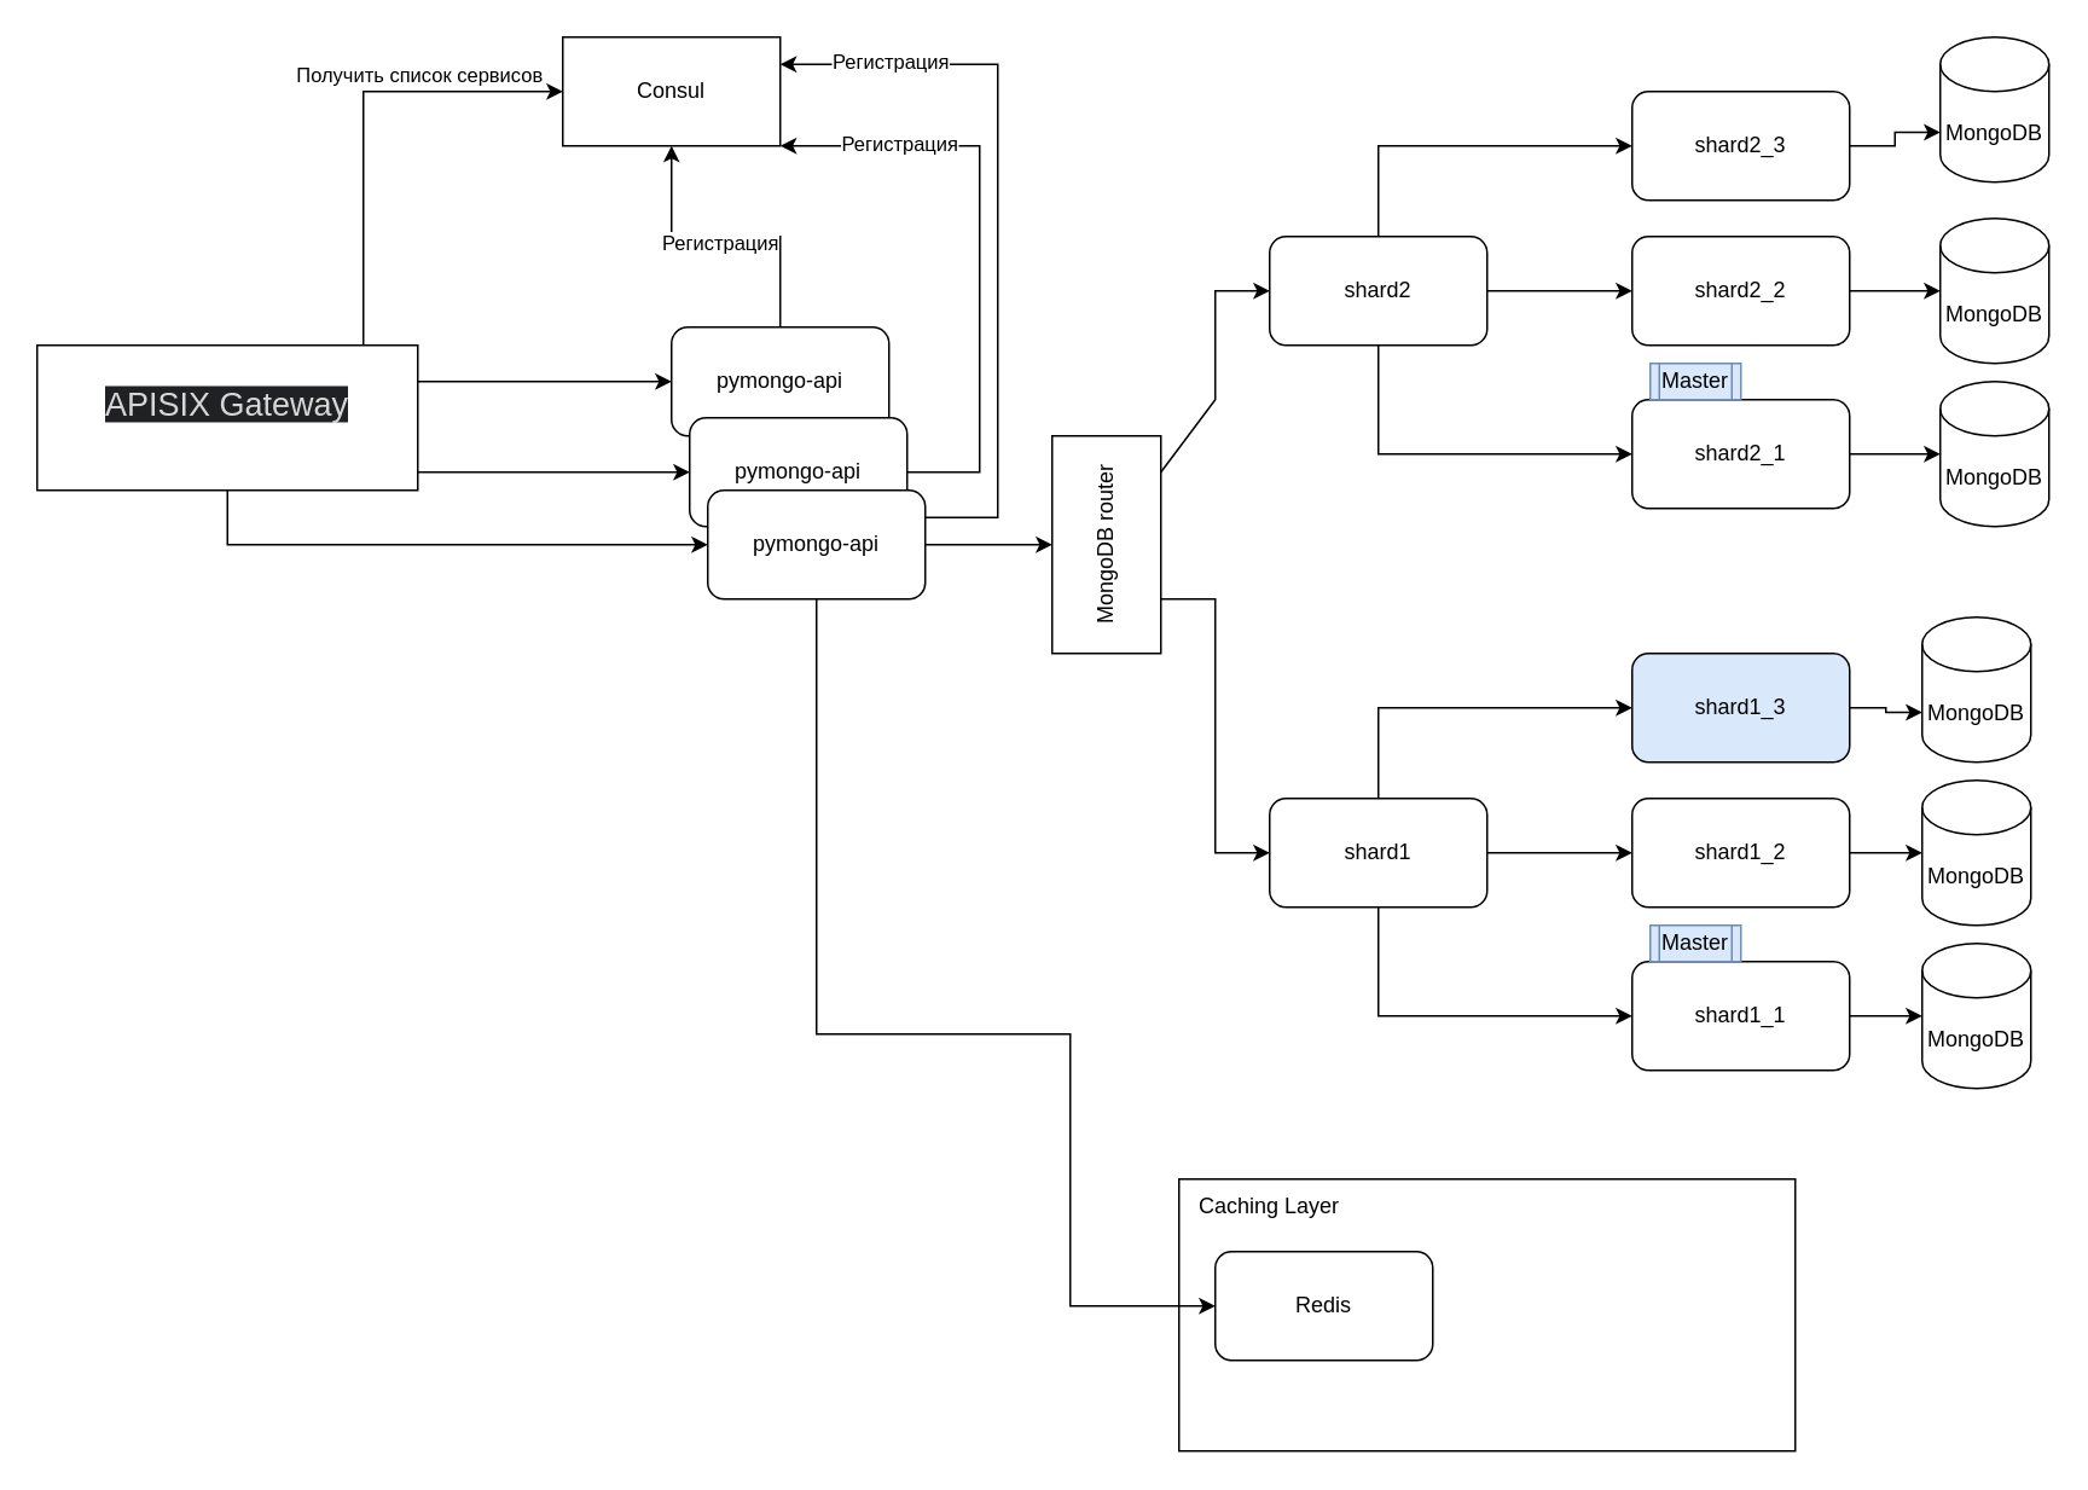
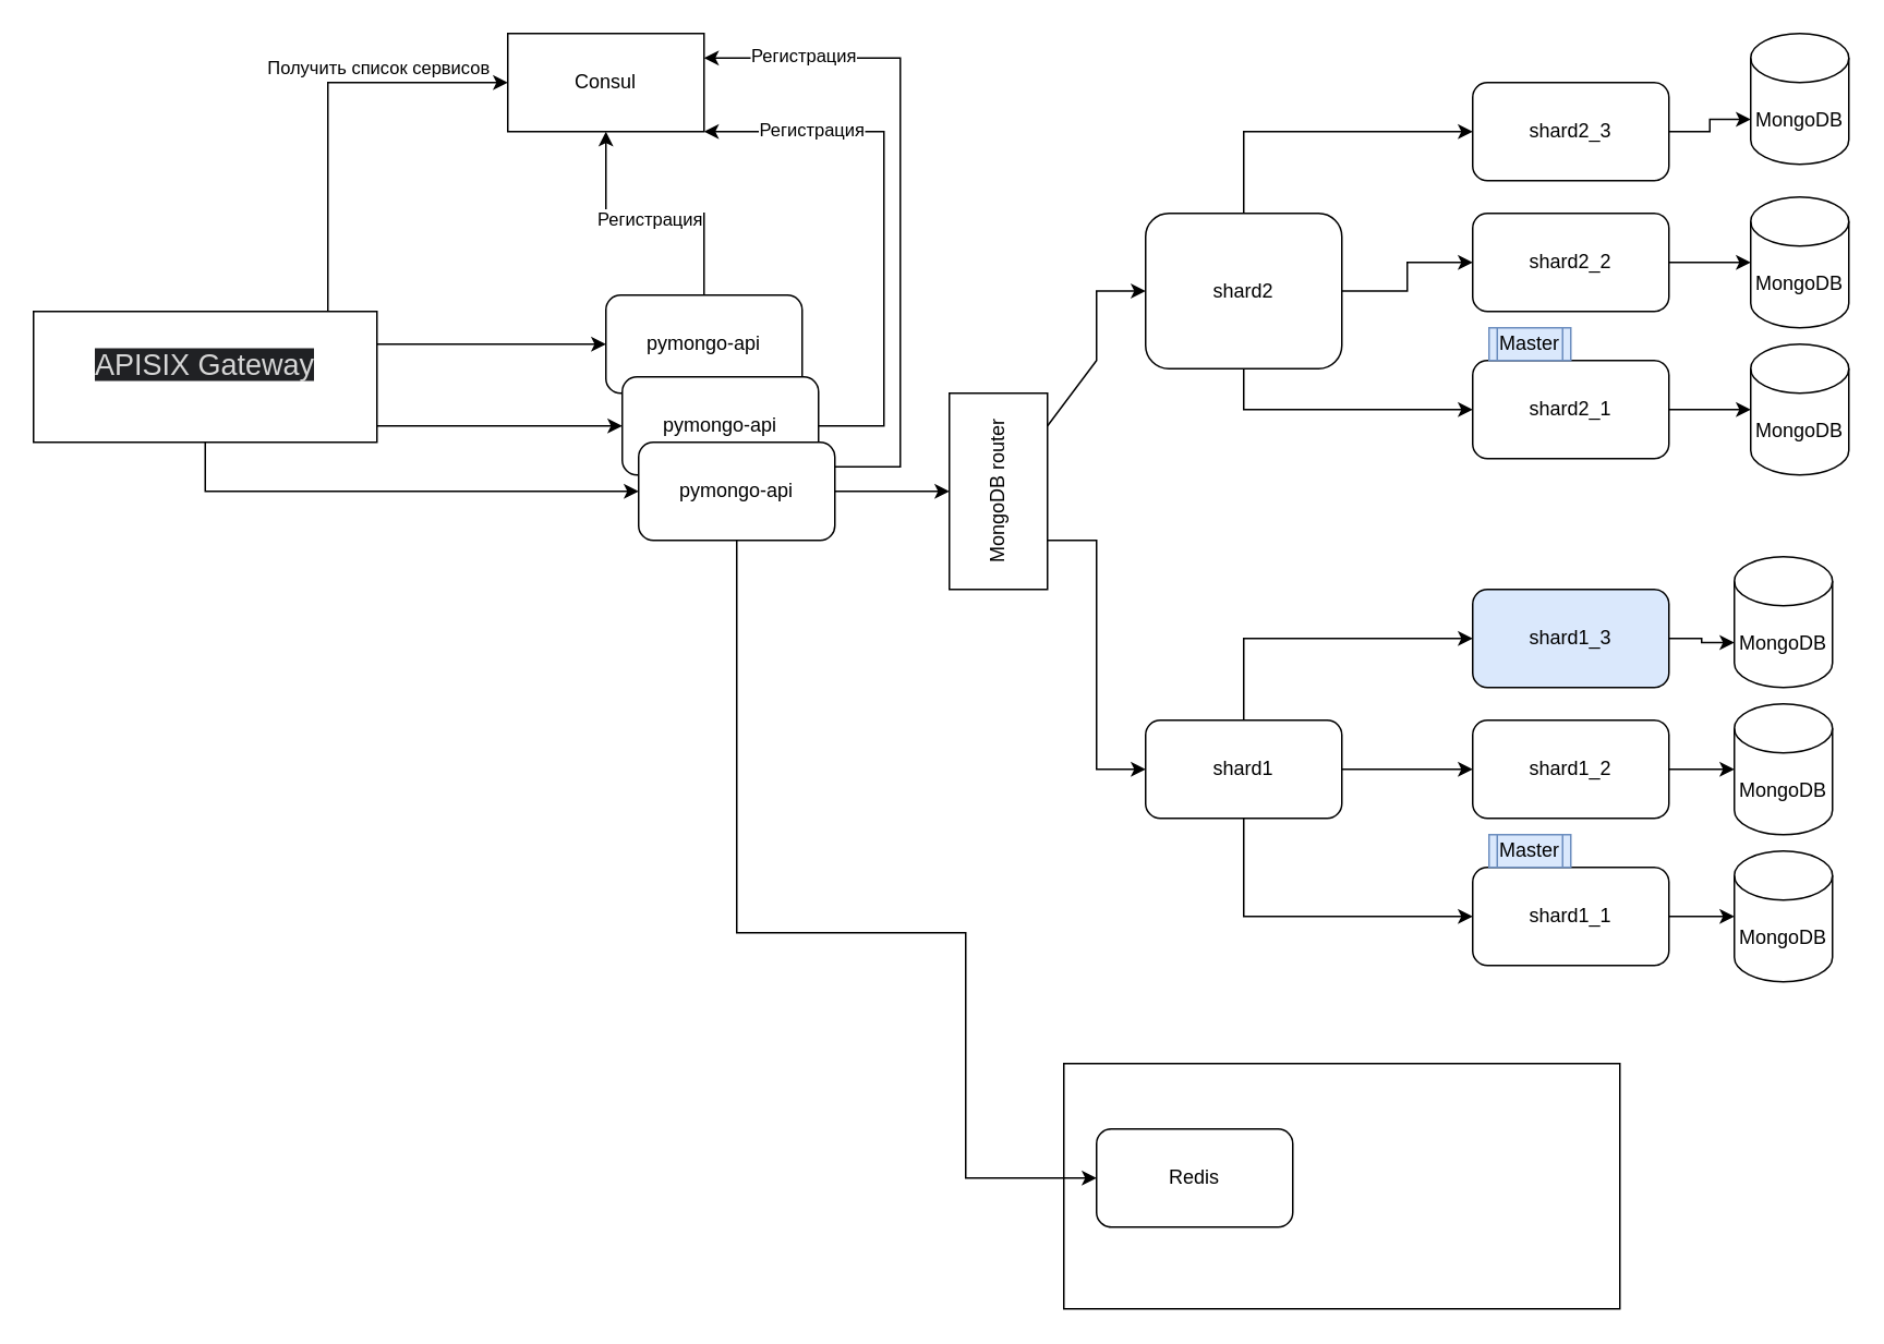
- <mxCell id="34" value="shard2" style="rounded=1;whiteSpace=wrap;html=1;" parent="1" vertex="1"><mxGeometry x="700" y="130" width="120" height="60" as="geometry" /></mxCell>
+ <mxCell id="34" value="shard2" style="rounded=1;whiteSpace=wrap;html=1;" parent="1" vertex="1"><mxGeometry x="700" y="130" width="120" height="95" as="geometry" /></mxCell>
- <mxCell id="52" value="Caching Layer" style="text;html=1;align=center;verticalAlign=middle;whiteSpace=wrap;rounded=0;" parent="1" vertex="1"><mxGeometry x="650" y="650" width="100" height="30" as="geometry" /></mxCell>
